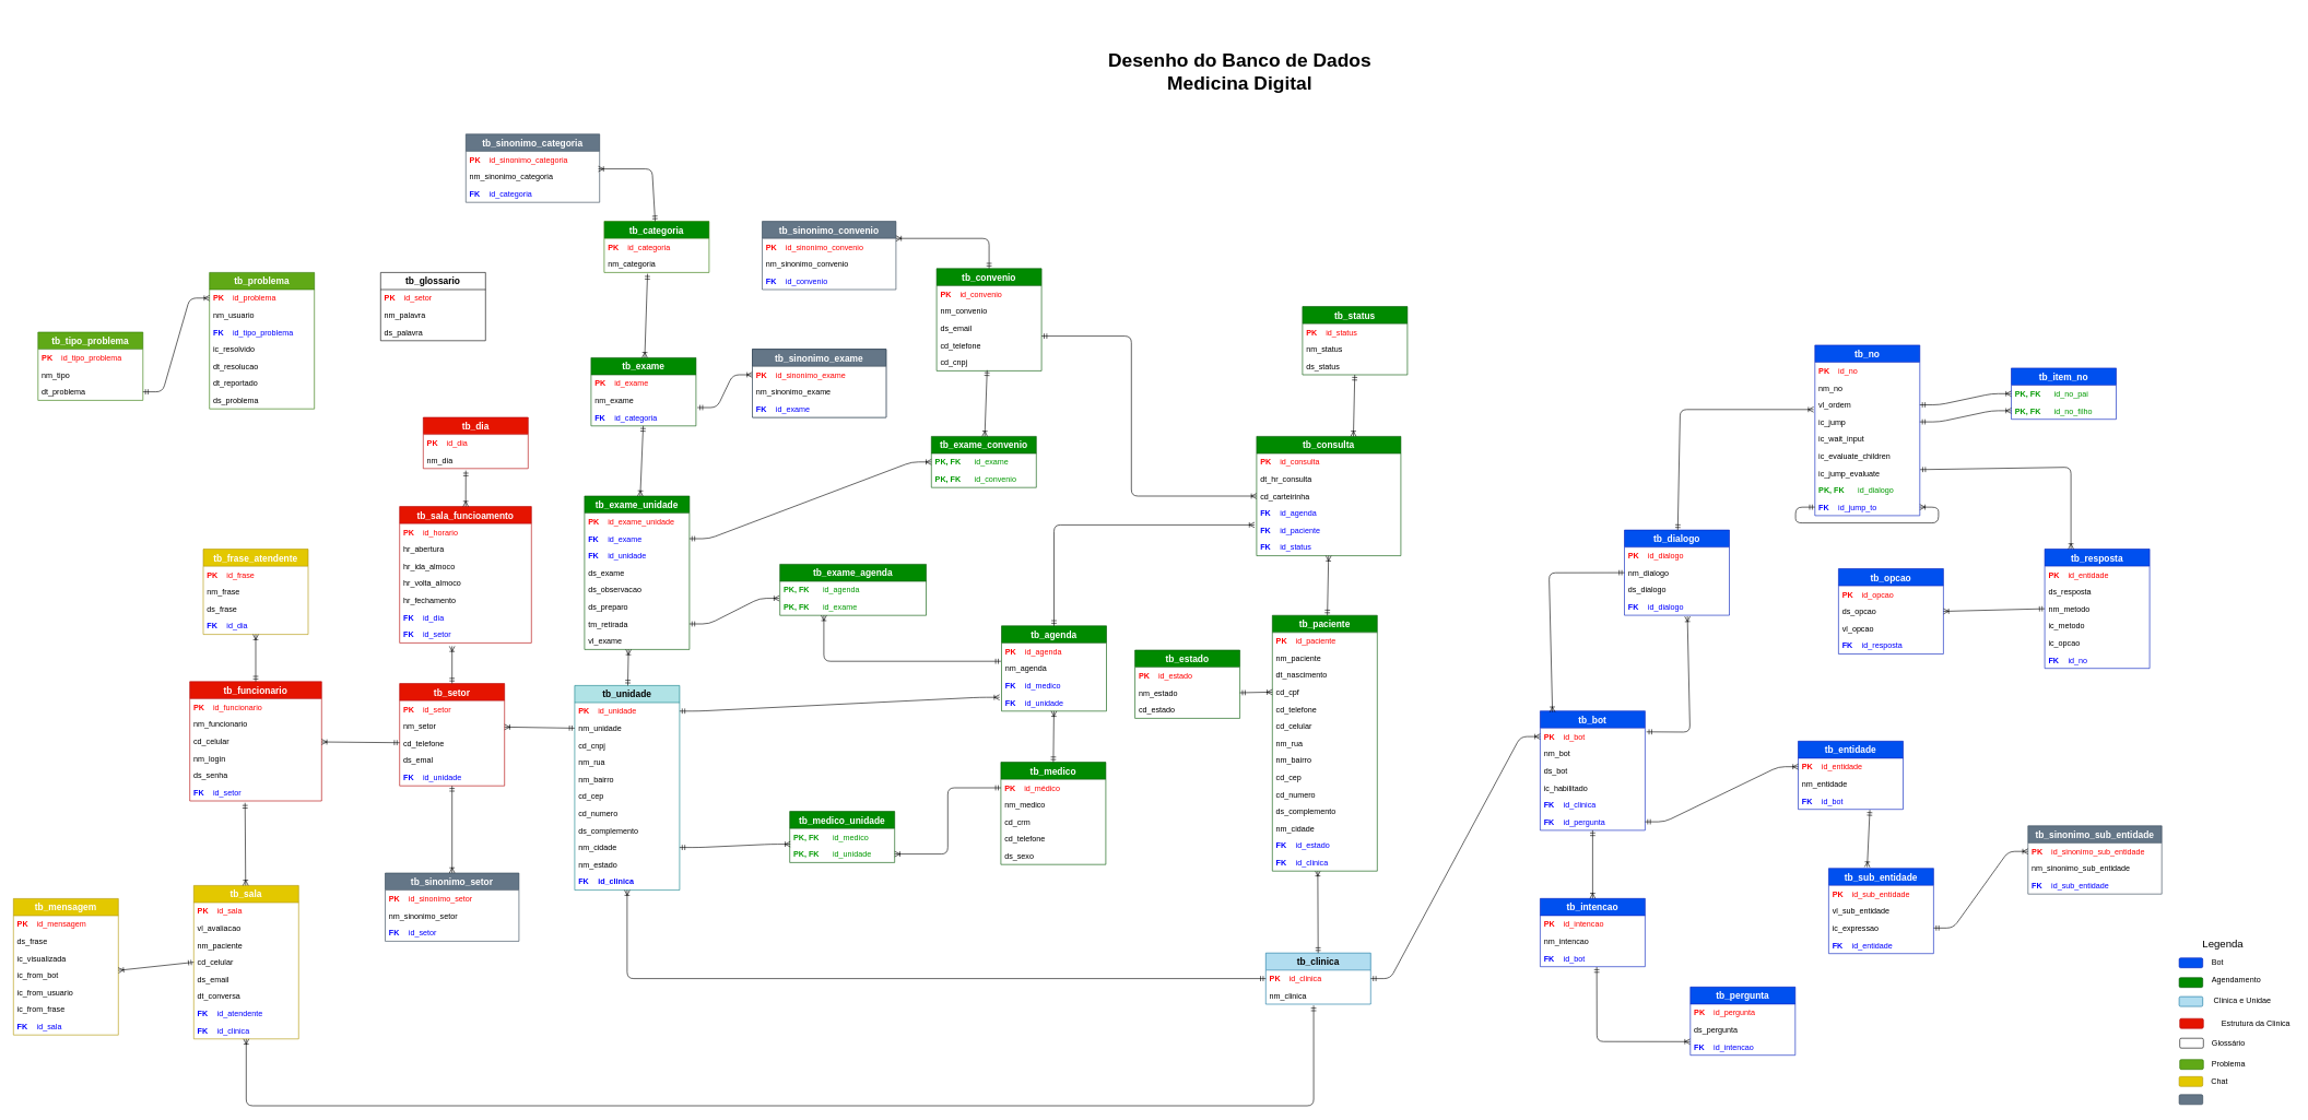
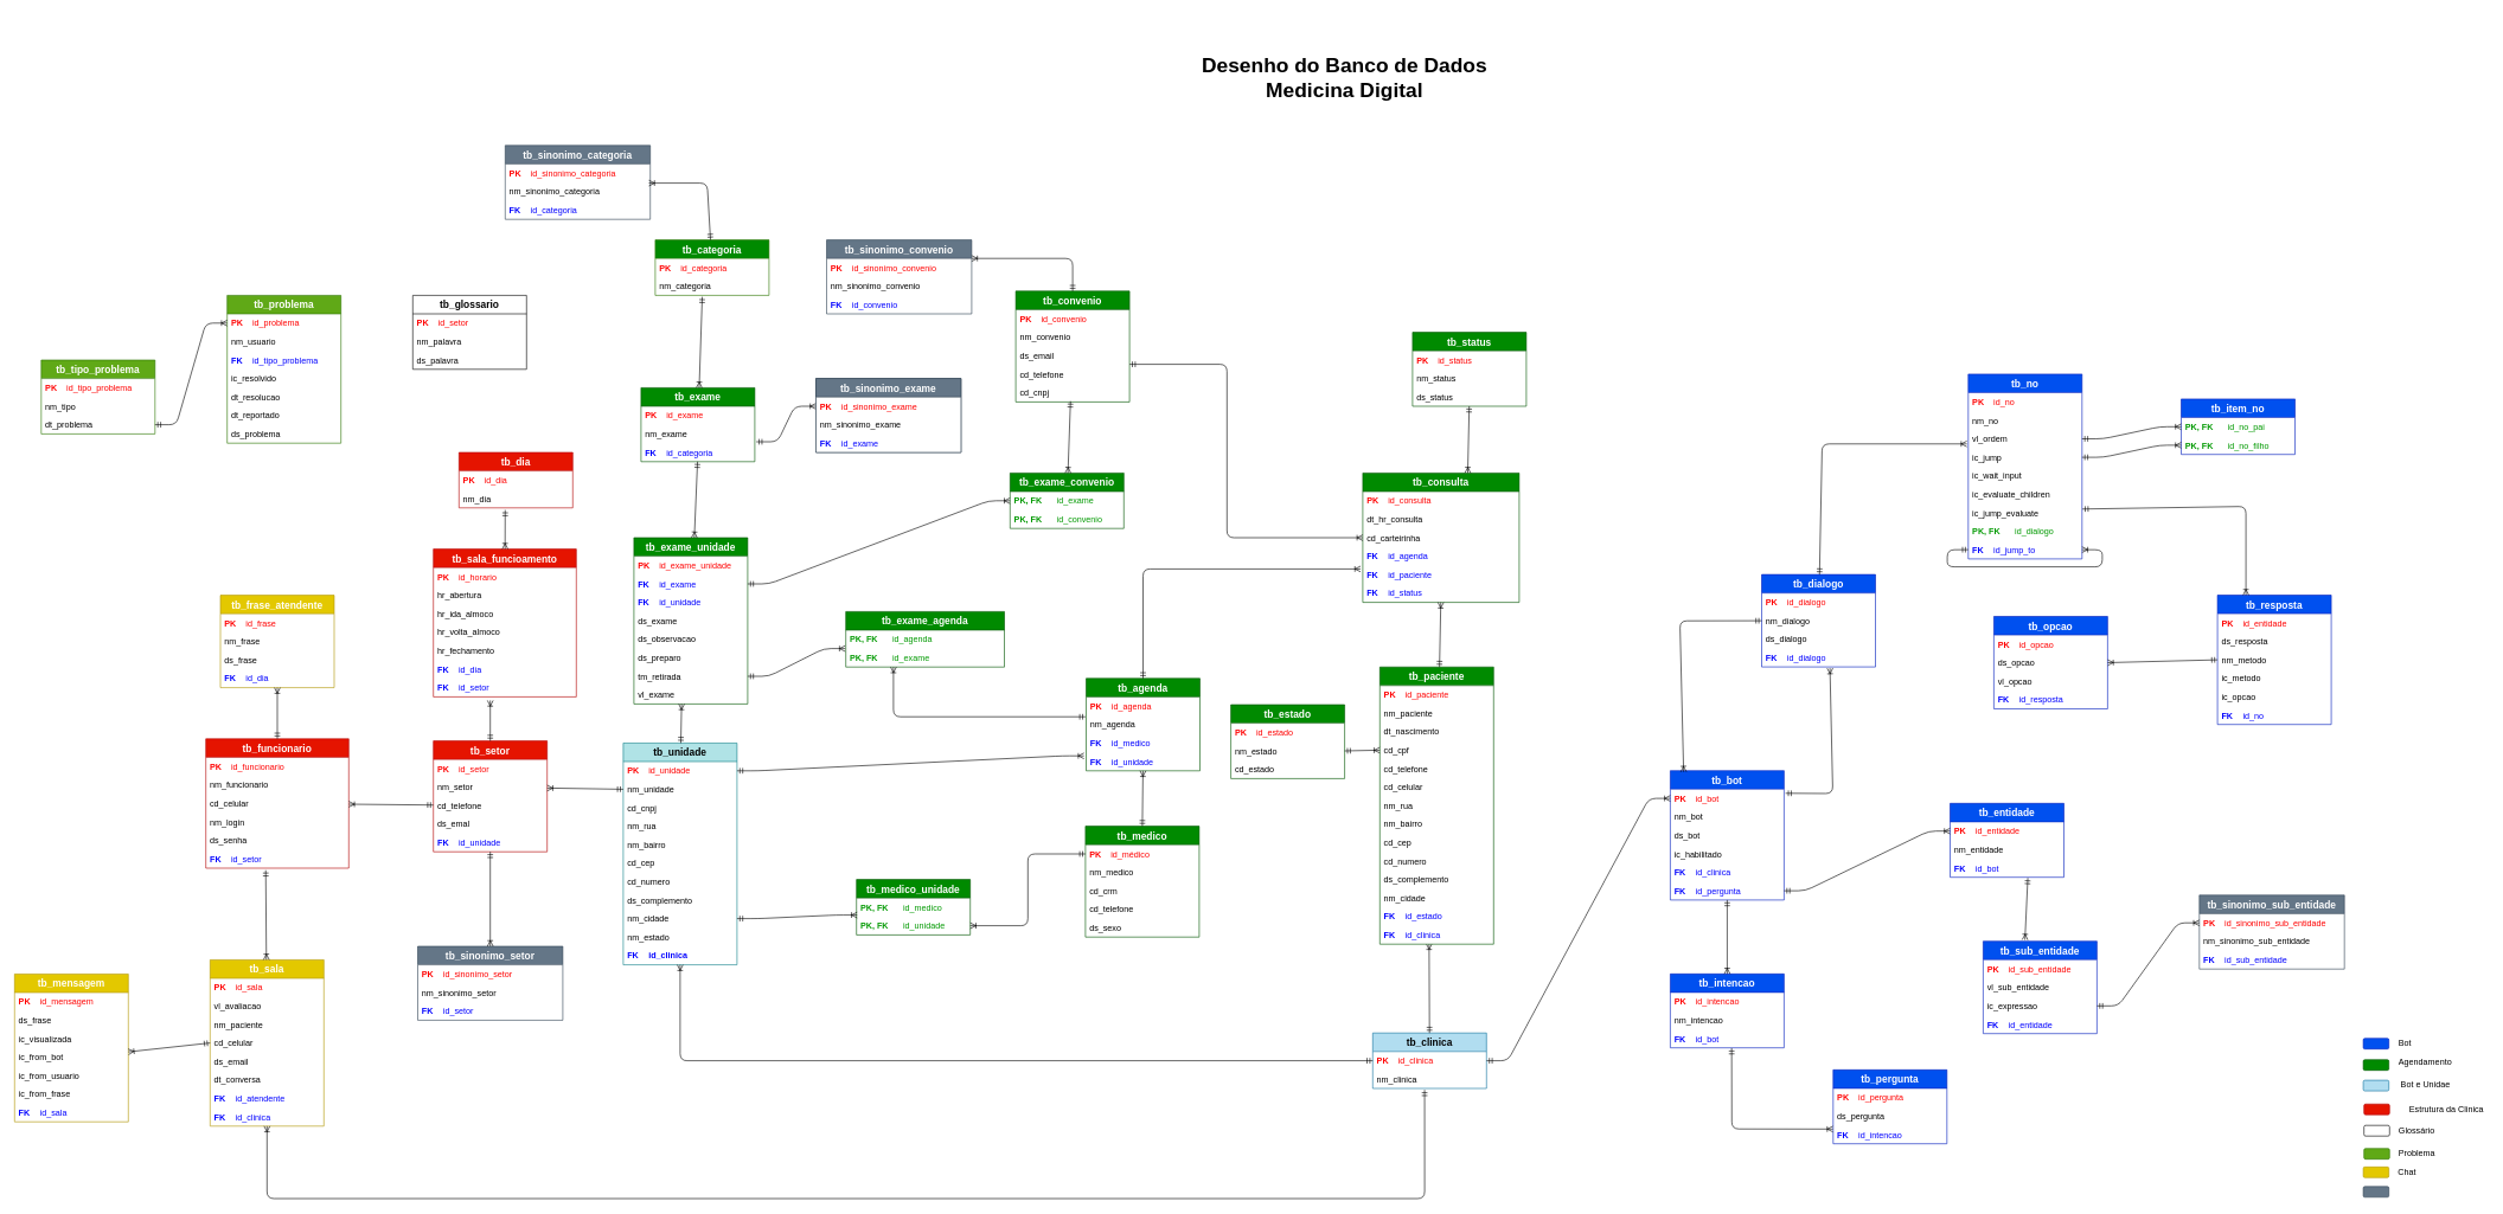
- <mxCell id="285" value="Legenda" style="text;html=1;strokeColor=none;fillColor=none;align=center;verticalAlign=middle;whiteSpace=wrap;rounded=0;fontColor=#000000;fontSize=16;" parent="1" vertex="1"><mxGeometry x="3370" y="1429" width="40" height="20" as="geometry" /></mxCell>
- <mxCell id="291" value="&lt;font color=&quot;#000000&quot;&gt;Clinica e Unidae&lt;/font&gt;" style="text;html=1;strokeColor=none;fillColor=none;align=left;verticalAlign=middle;whiteSpace=wrap;rounded=0;fontColor=#009900;" parent="1" vertex="1"><mxGeometry x="3374" y="1515" width="102" height="20" as="geometry" /></mxCell>
+ <mxCell id="291" value="&lt;font color=&quot;#000000&quot;&gt;Bot e Unidae&lt;/font&gt;" style="text;html=1;strokeColor=none;fillColor=none;align=left;verticalAlign=middle;whiteSpace=wrap;rounded=0;fontColor=#009900;" parent="1" vertex="1"><mxGeometry x="3374" y="1515" width="102" height="20" as="geometry" /></mxCell>
